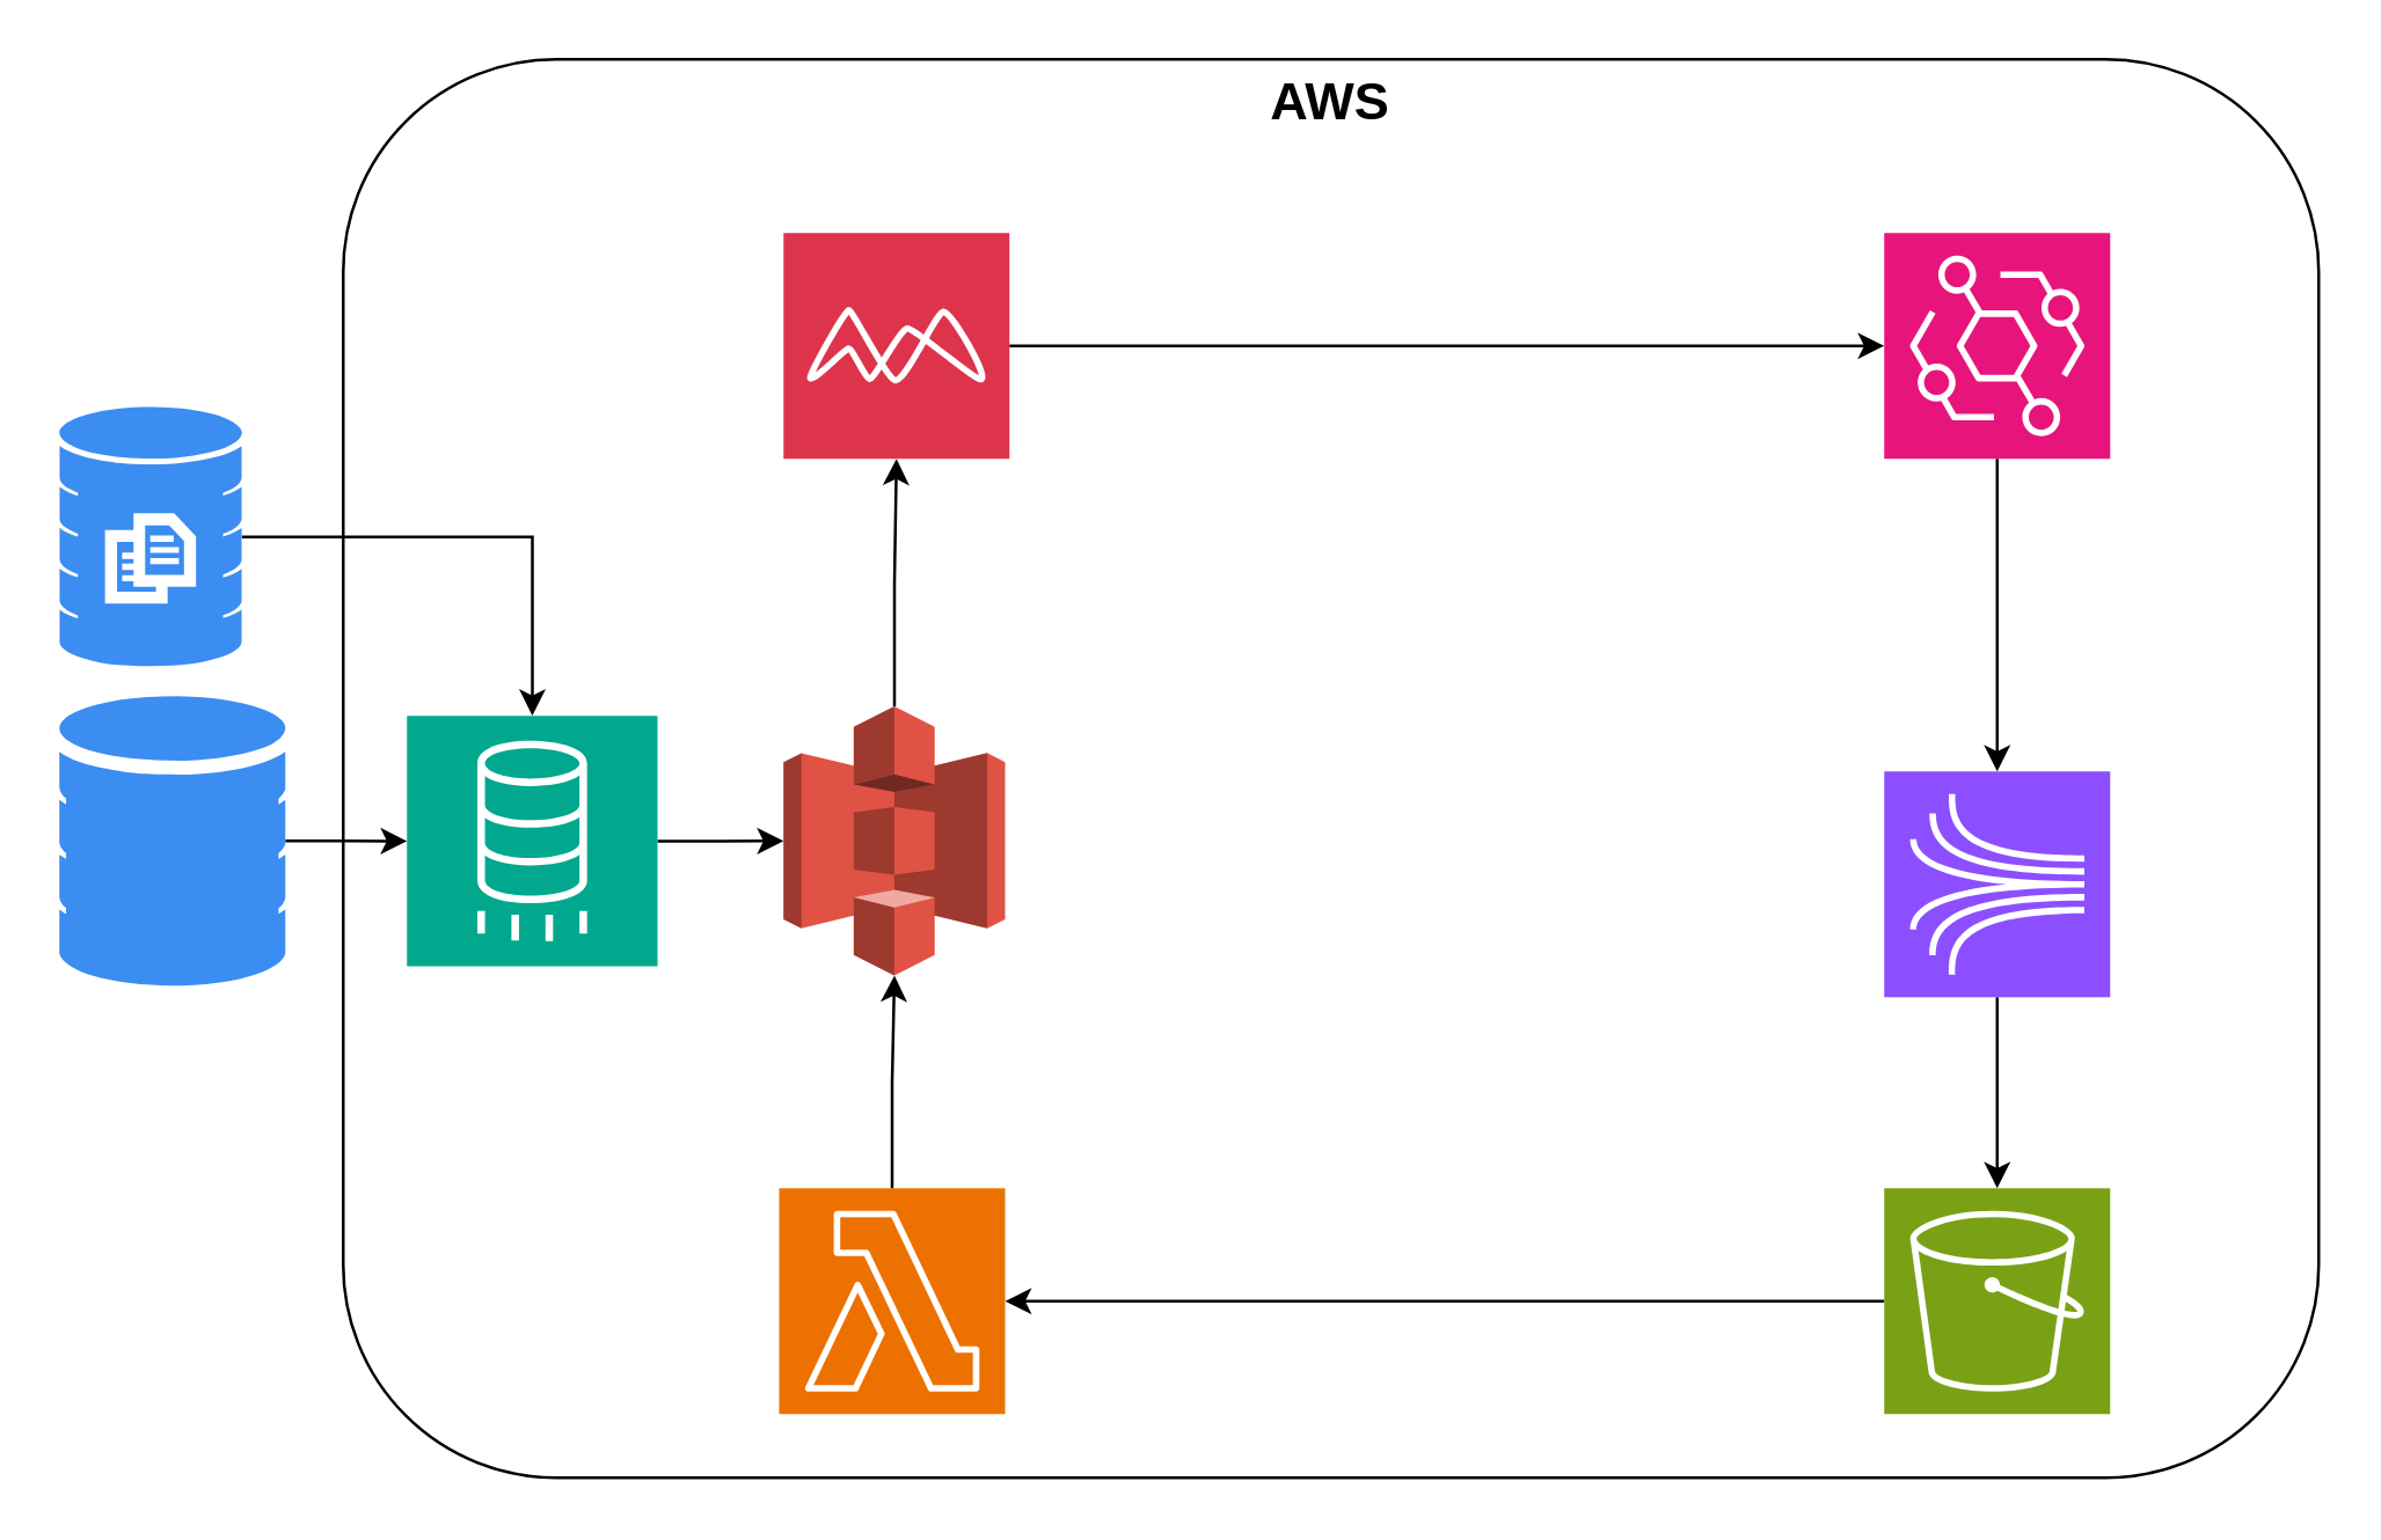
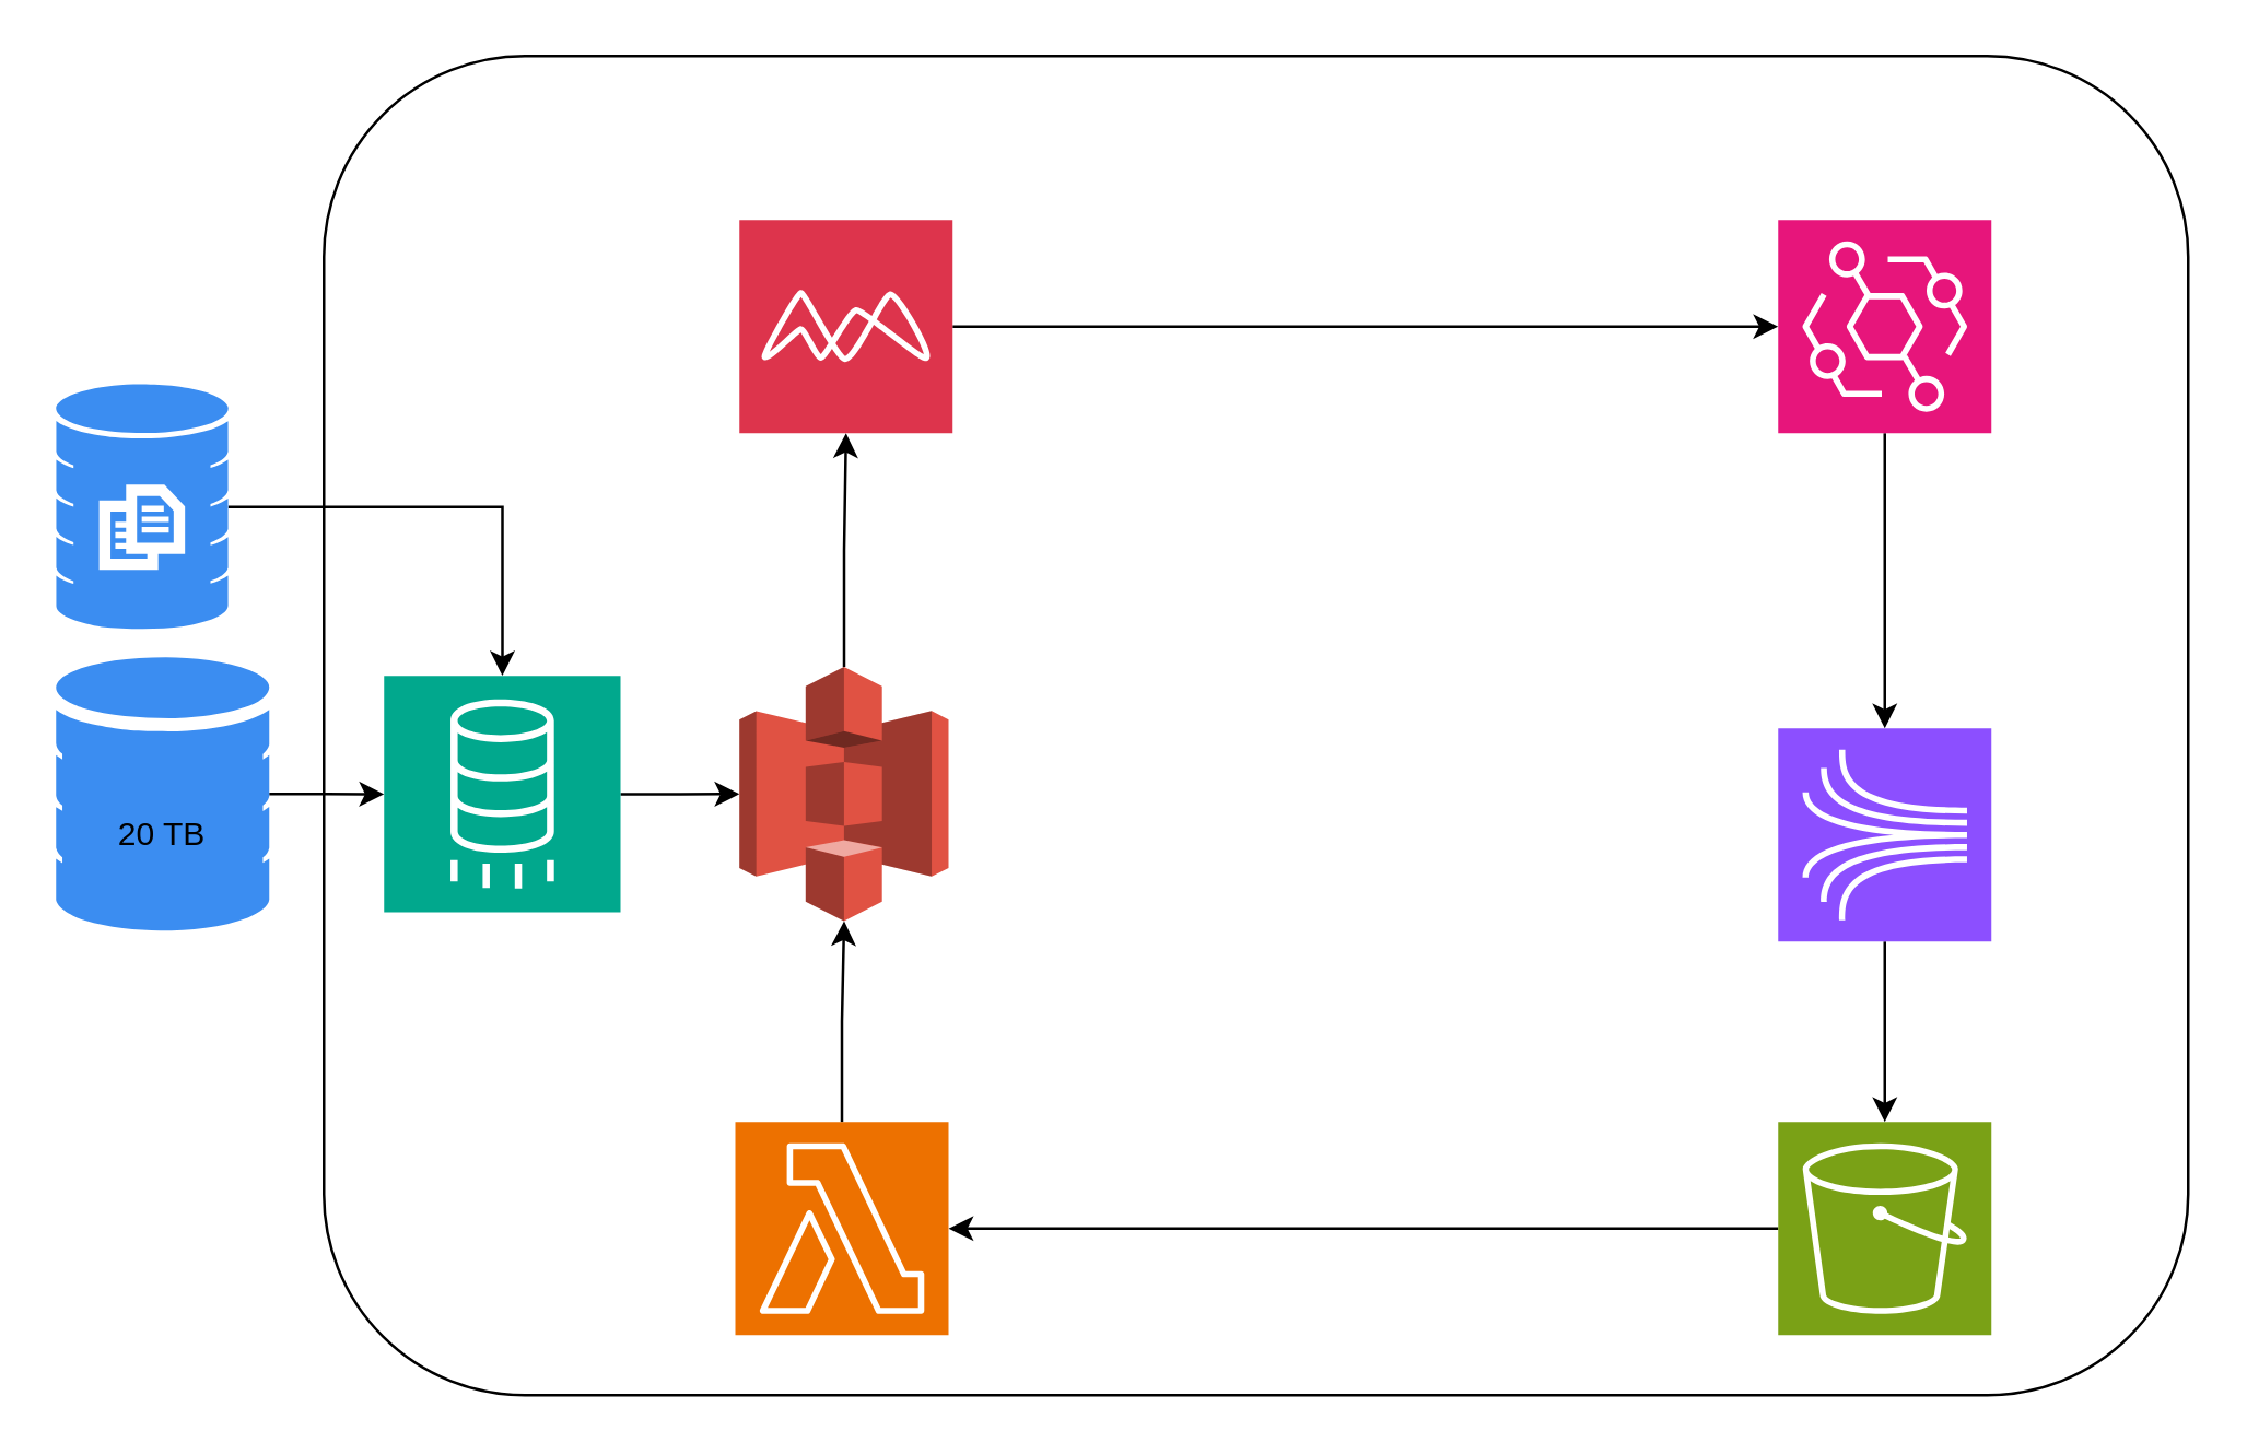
- <mxCell id="14" value="&lt;b&gt;&lt;font style=&quot;font-size: 18px;&quot;&gt;AWS&lt;/font&gt;&lt;/b&gt;" style="text;html=1;align=center;verticalAlign=middle;whiteSpace=wrap;rounded=0;" vertex="1" parent="1"><mxGeometry x="429" y="20" width="60" height="30" as="geometry" /></mxCell>
+ <mxCell id="7" value="20 TB" style="text;html=1;align=center;verticalAlign=middle;whiteSpace=wrap;rounded=0;" vertex="1" parent="1"><mxGeometry x="29" y="290" width="60" height="30" as="geometry" /></mxCell>
